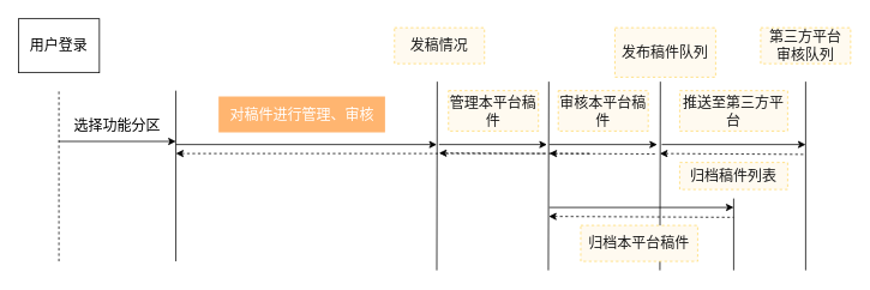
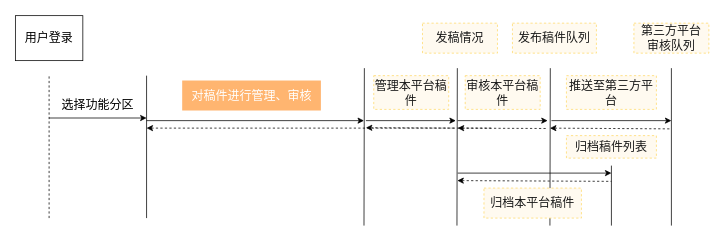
- <mxCell id="9" value="发稿情况" style="text;html=1;strokeColor=#FFD966;fillColor=#FFFAF0;align=center;verticalAlign=middle;whiteSpace=wrap;rounded=0;dashed=1;fontColor=#1A1A1A;fontSize=16;" parent="1" vertex="1"><mxGeometry x="438" y="30" width="100" height="40" as="geometry" /></mxCell>
+ <mxCell id="9" value="发稿情况" style="text;html=1;strokeColor=#FFD966;fillColor=#FFFAF0;align=center;verticalAlign=middle;whiteSpace=wrap;rounded=0;dashed=1;fontColor=#1A1A1A;fontSize=16;" parent="1" vertex="1"><mxGeometry x="563" y="30" width="100" height="40" as="geometry" /></mxCell>
- <mxCell id="16" value="发布稿件队列" style="text;html=1;strokeColor=#FFD966;fillColor=#FFFAF0;align=center;verticalAlign=middle;whiteSpace=wrap;rounded=0;dashed=1;fontColor=#1A1A1A;fontSize=16;" parent="1" vertex="1"><mxGeometry x="683" y="30" width="112" height="55" as="geometry" /></mxCell>
+ <mxCell id="16" value="发布稿件队列" style="text;html=1;strokeColor=#FFD966;fillColor=#FFFAF0;align=center;verticalAlign=middle;whiteSpace=wrap;rounded=0;dashed=1;fontColor=#1A1A1A;fontSize=16;" parent="1" vertex="1"><mxGeometry x="683" y="30" width="112" height="40" as="geometry" /></mxCell>
